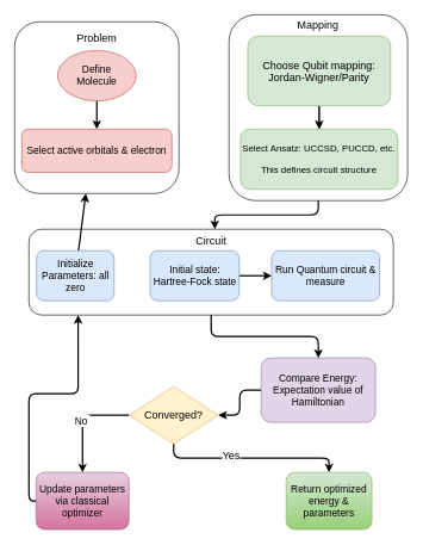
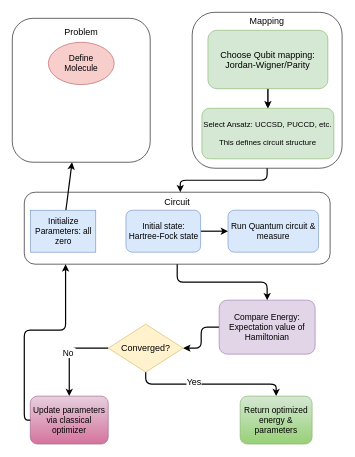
- <mxCell id="20" style="edgeStyle=orthogonalEdgeStyle;html=1;strokeWidth=2;" parent="18" source="21" target="22" edge="1"><mxGeometry relative="1" as="geometry" /></mxCell>
- <mxCell id="22" value="&lt;font style=&quot;font-size: 14px;&quot;&gt;Select active orbitals &amp;amp; electron&lt;/font&gt;" style="rounded=1;whiteSpace=wrap;html=1;container=0;fillColor=#f8cecc;strokeColor=#b85450;" parent="18" vertex="1"><mxGeometry x="10" y="150" width="210" height="60.41" as="geometry" /></mxCell>
- <mxCell id="16" value="&lt;font style=&quot;font-size: 14px;&quot;&gt;Initialize Parameters: all zero&lt;/font&gt;" style="rounded=1;whiteSpace=wrap;html=1;fillColor=#dae8fc;strokeColor=#6c8ebf;" parent="10" vertex="1"><mxGeometry x="10.597" y="30" width="108.623" height="70" as="geometry" /></mxCell>
+ <mxCell id="16" value="&lt;font style=&quot;font-size: 14px;&quot;&gt;Initialize Parameters: all zero&lt;/font&gt;" style="whiteSpace=wrap;html=1;fillColor=#dae8fc;strokeColor=#6c8ebf;rounded=0;" parent="10" vertex="1"><mxGeometry x="10.597" y="30" width="108.623" height="70" as="geometry" /></mxCell>
